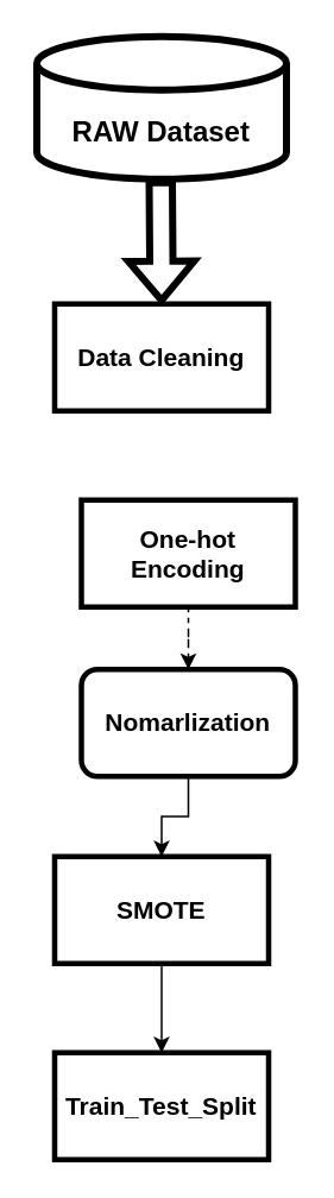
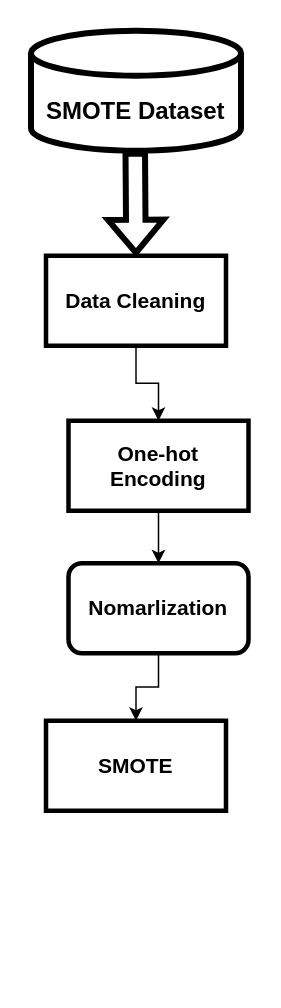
- <mxCell id="2" value="&lt;b&gt;&lt;font style=&quot;font-size: 16px;&quot;&gt;RAW Dataset&lt;/font&gt;&lt;/b&gt;" style="shape=cylinder3;whiteSpace=wrap;html=1;boundedLbl=1;backgroundOutline=1;size=15;strokeColor=#000000;strokeWidth=4;perimeterSpacing=5;" vertex="1" parent="1"><mxGeometry x="20" y="20" width="140" height="80" as="geometry" /></mxCell>
+ <mxCell id="2" value="&lt;b&gt;&lt;font style=&quot;font-size: 16px;&quot;&gt;SMOTE Dataset&lt;/font&gt;&lt;/b&gt;" style="shape=cylinder3;whiteSpace=wrap;html=1;boundedLbl=1;backgroundOutline=1;size=15;strokeColor=#000000;strokeWidth=4;perimeterSpacing=5;" vertex="1" parent="1"><mxGeometry x="20" y="20" width="140" height="80" as="geometry" /></mxCell>
+ <mxCell id="4" style="edgeStyle=orthogonalEdgeStyle;rounded=0;orthogonalLoop=1;jettySize=auto;html=1;exitX=0.5;exitY=1;exitDx=0;exitDy=0;entryX=0.5;entryY=0;entryDx=0;entryDy=0;" edge="1" parent="1" source="5" target="9"><mxGeometry relative="1" as="geometry"><mxPoint x="90" y="260" as="targetPoint" /></mxGeometry></mxCell>
- <mxCell id="8" style="edgeStyle=orthogonalEdgeStyle;rounded=0;orthogonalLoop=1;jettySize=auto;html=1;exitX=0.5;exitY=1;exitDx=0;exitDy=0;dashed=1;" edge="1" parent="1" source="9" target="7"><mxGeometry relative="1" as="geometry" /></mxCell>
+ <mxCell id="8" style="edgeStyle=orthogonalEdgeStyle;rounded=0;orthogonalLoop=1;jettySize=auto;html=1;exitX=0.5;exitY=1;exitDx=0;exitDy=0;" edge="1" parent="1" source="9" target="7"><mxGeometry relative="1" as="geometry" /></mxCell>
- <mxCell id="10" style="edgeStyle=orthogonalEdgeStyle;rounded=0;orthogonalLoop=1;jettySize=auto;html=1;exitX=0.5;exitY=1;exitDx=0;exitDy=0;" edge="1" parent="1" source="11" target="12"><mxGeometry relative="1" as="geometry" /></mxCell>
- <mxCell id="12" value="&lt;b&gt;&lt;font style=&quot;font-size: 14px;&quot;&gt;Train_Test_Split&lt;/font&gt;&lt;/b&gt;" style="rounded=0;whiteSpace=wrap;html=1;strokeWidth=3;" vertex="1" parent="1"><mxGeometry x="30" y="590" width="120" height="60" as="geometry" /></mxCell>
